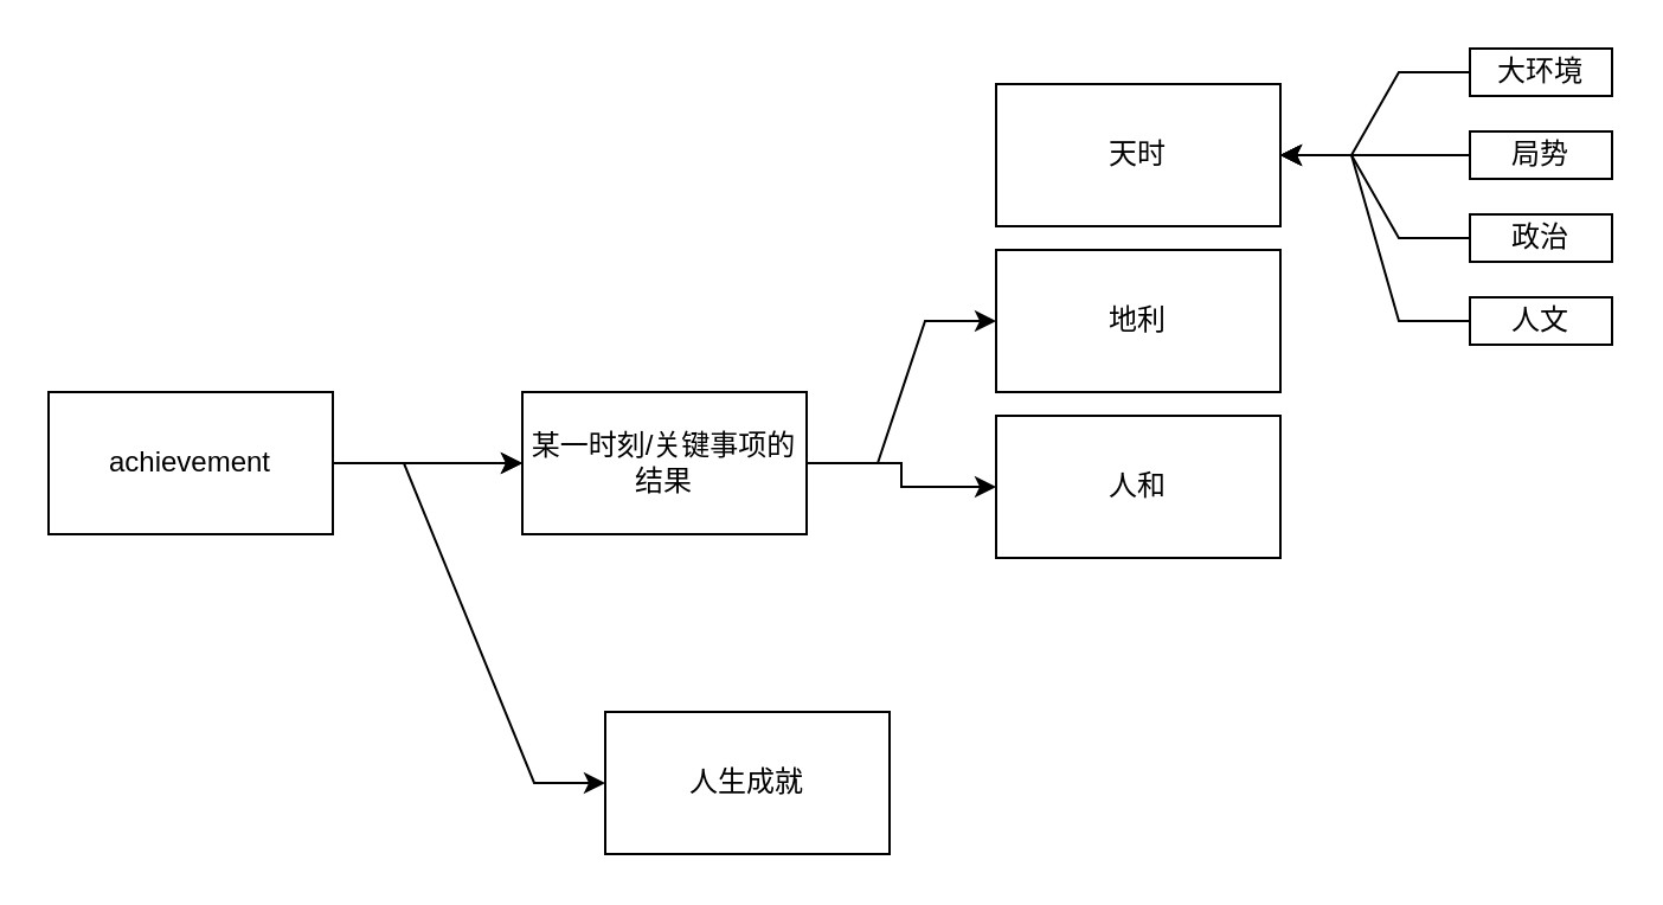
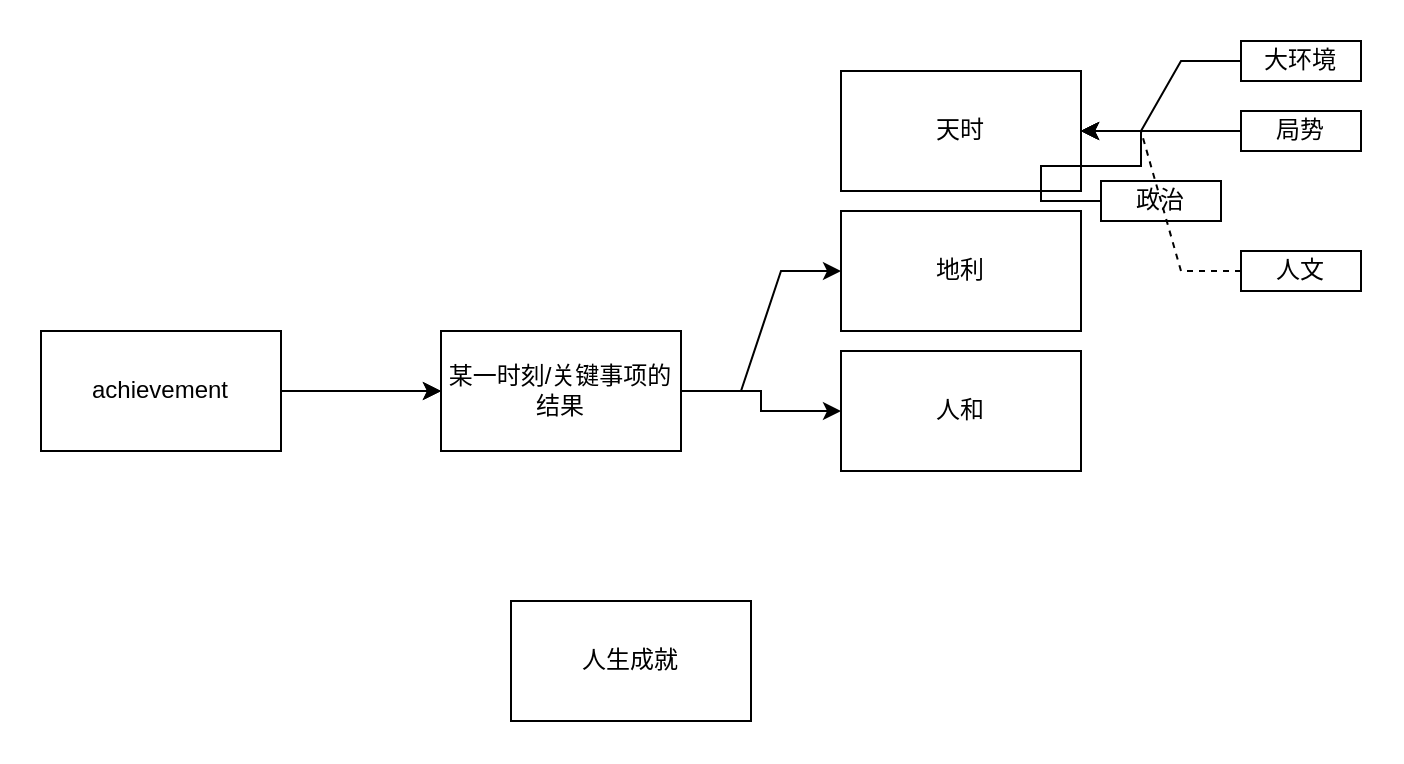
- <mxCell id="18" value="政治" style="rounded=0;whiteSpace=wrap;html=1;" vertex="1" parent="1"><mxGeometry x="620" y="90" width="60" height="20" as="geometry" /></mxCell>
+ <mxCell id="18" value="政治" style="rounded=0;whiteSpace=wrap;html=1;" vertex="1" parent="1"><mxGeometry x="550" y="90" width="60" height="20" as="geometry" /></mxCell>
- <mxCell id="19" style="edgeStyle=entityRelationEdgeStyle;rounded=0;orthogonalLoop=1;jettySize=auto;html=1;exitX=0;exitY=0.5;exitDx=0;exitDy=0;entryX=1;entryY=0.5;entryDx=0;entryDy=0;" edge="1" parent="1" source="20" target="10"><mxGeometry relative="1" as="geometry" /></mxCell>
+ <mxCell id="19" style="edgeStyle=entityRelationEdgeStyle;rounded=0;orthogonalLoop=1;jettySize=auto;html=1;exitX=0;exitY=0.5;exitDx=0;exitDy=0;entryX=1;entryY=0.5;entryDx=0;entryDy=0;dashed=1;" edge="1" parent="1" source="20" target="10"><mxGeometry relative="1" as="geometry" /></mxCell>
- <mxCell id="9" value="" style="endArrow=classic;html=1;rounded=0;entryX=0;entryY=0.5;entryDx=0;entryDy=0;edgeStyle=entityRelationEdgeStyle;" edge="1" parent="1" source="4" target="8"><mxGeometry width="50" height="50" relative="1" as="geometry"><mxPoint x="380" y="315" as="sourcePoint" /><mxPoint x="430" y="265" as="targetPoint" /></mxGeometry></mxCell>
